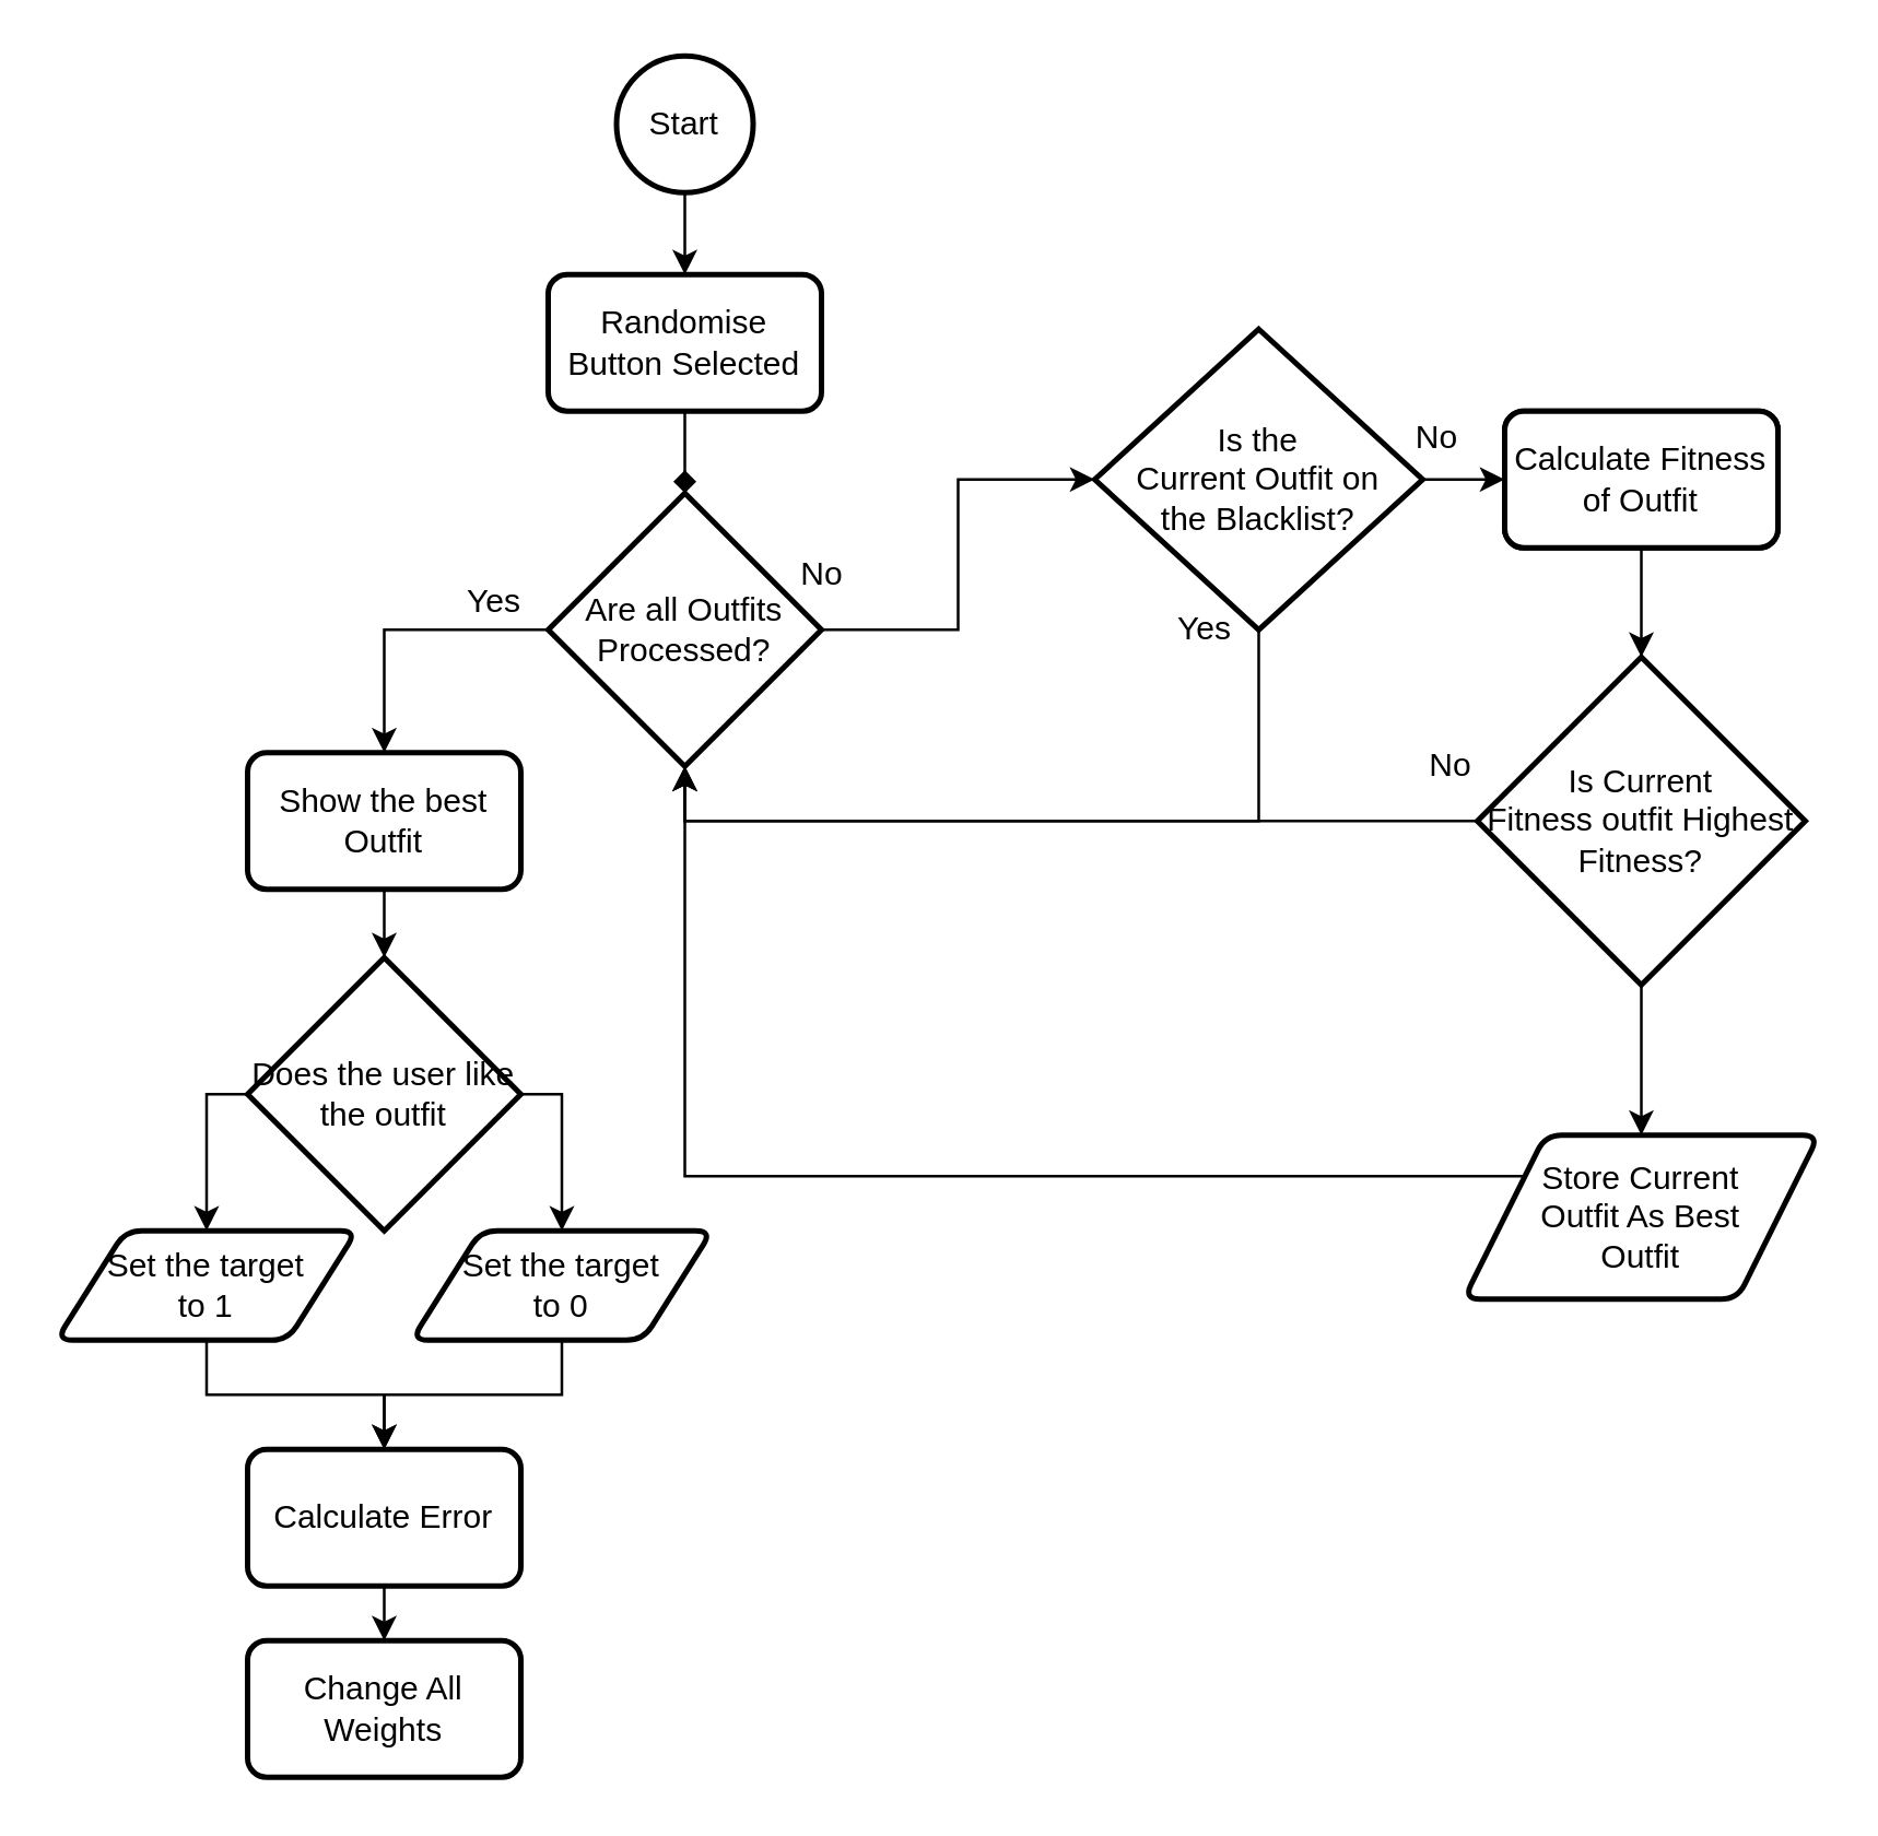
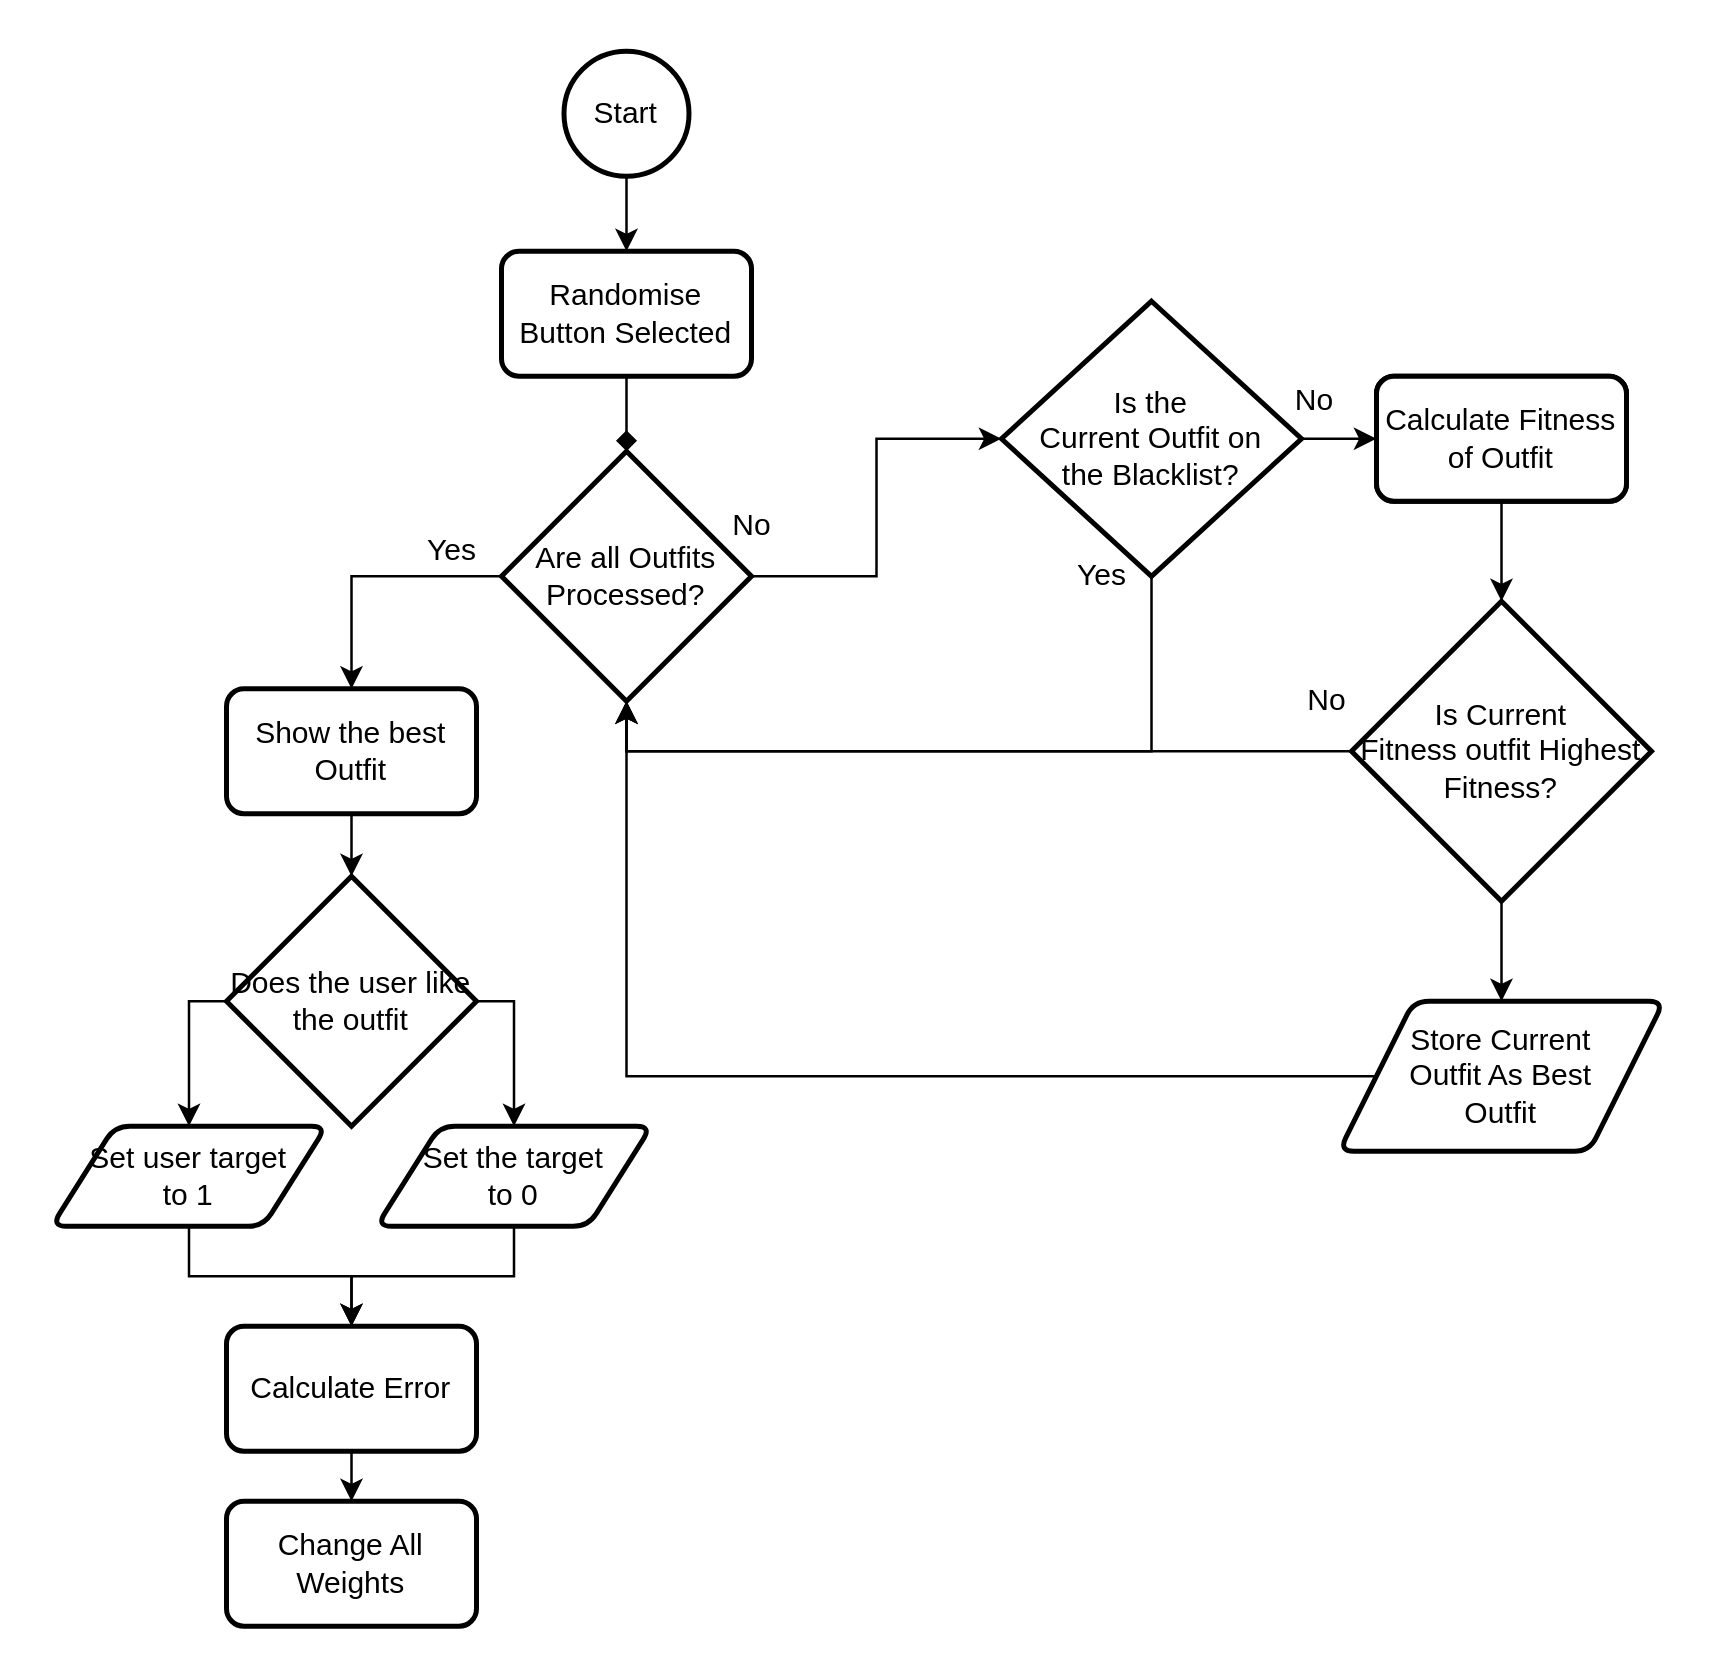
- <mxCell id="23" value="&lt;div&gt;Store Current &lt;br&gt;&lt;/div&gt;&lt;div&gt;Outfit As Best &lt;br&gt;&lt;/div&gt;&lt;div&gt;Outfit&lt;/div&gt;" style="shape=parallelogram;html=1;strokeWidth=2;perimeter=parallelogramPerimeter;whiteSpace=wrap;rounded=1;arcSize=12;size=0.23;" vertex="1" parent="1"><mxGeometry x="535" y="415" width="130" height="60" as="geometry" /></mxCell>
+ <mxCell id="23" value="&lt;div&gt;Store Current &lt;br&gt;&lt;/div&gt;&lt;div&gt;Outfit As Best &lt;br&gt;&lt;/div&gt;&lt;div&gt;Outfit&lt;/div&gt;" style="shape=parallelogram;html=1;strokeWidth=2;perimeter=parallelogramPerimeter;whiteSpace=wrap;rounded=1;arcSize=12;size=0.23;" vertex="1" parent="1"><mxGeometry x="535" y="400" width="130" height="60" as="geometry" /></mxCell>
- <mxCell id="33" value="&lt;div&gt;Set the target &lt;br&gt;&lt;/div&gt;&lt;div&gt;to 1&lt;br&gt;&lt;/div&gt;" style="shape=parallelogram;html=1;strokeWidth=2;perimeter=parallelogramPerimeter;whiteSpace=wrap;rounded=1;arcSize=12;size=0.23;" vertex="1" parent="1"><mxGeometry x="20" y="450" width="110" height="40" as="geometry" /></mxCell>
+ <mxCell id="33" value="&lt;div&gt;Set user target &lt;br&gt;&lt;/div&gt;&lt;div&gt;to 1&lt;br&gt;&lt;/div&gt;" style="shape=parallelogram;html=1;strokeWidth=2;perimeter=parallelogramPerimeter;whiteSpace=wrap;rounded=1;arcSize=12;size=0.23;" vertex="1" parent="1"><mxGeometry x="20" y="450" width="110" height="40" as="geometry" /></mxCell>
